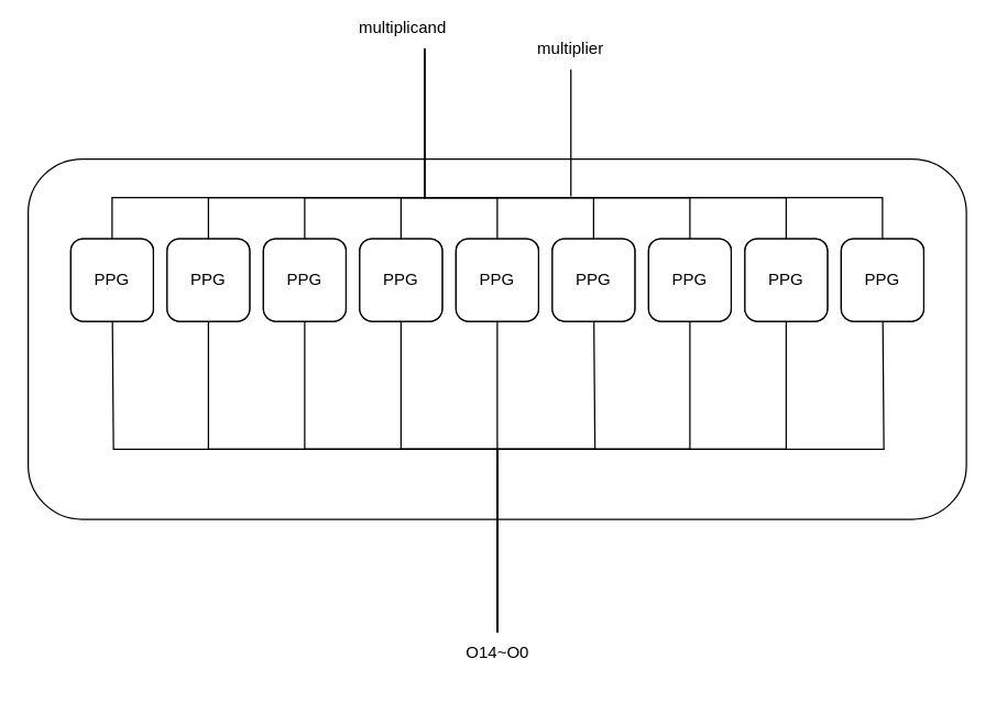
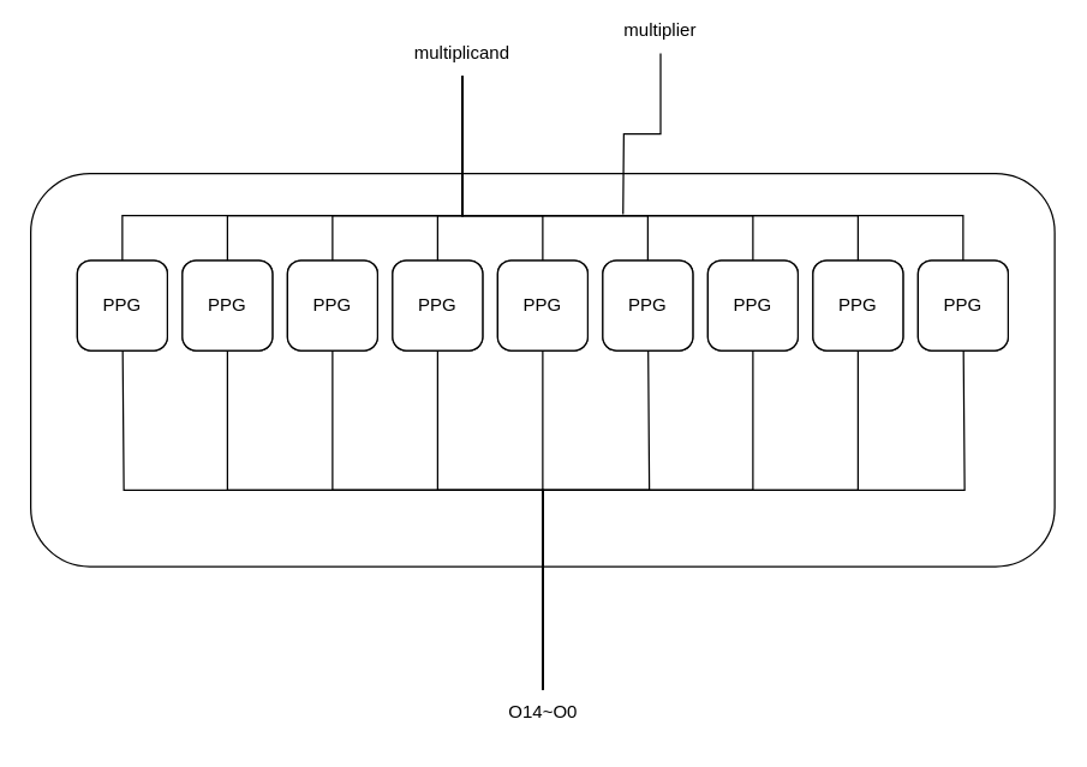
- <mxCell id="29" value="multiplicand" style="text;html=1;strokeColor=none;fillColor=none;align=center;verticalAlign=middle;whiteSpace=wrap;rounded=0;" vertex="1" parent="1"><mxGeometry x="249" y="5" width="87" height="30" as="geometry" /></mxCell>
+ <mxCell id="29" value="multiplicand" style="text;html=1;strokeColor=none;fillColor=none;align=center;verticalAlign=middle;whiteSpace=wrap;rounded=0;" vertex="1" parent="1"><mxGeometry x="264" y="20" width="87" height="30" as="geometry" /></mxCell>
- <mxCell id="31" value="multiplier" style="text;html=1;strokeColor=none;fillColor=none;align=center;verticalAlign=middle;whiteSpace=wrap;rounded=0;" vertex="1" parent="1"><mxGeometry x="371" y="20" width="87" height="30" as="geometry" /></mxCell>
+ <mxCell id="31" value="multiplier" style="text;html=1;strokeColor=none;fillColor=none;align=center;verticalAlign=middle;whiteSpace=wrap;rounded=0;" vertex="1" parent="1"><mxGeometry x="396" y="5" width="87" height="30" as="geometry" /></mxCell>
